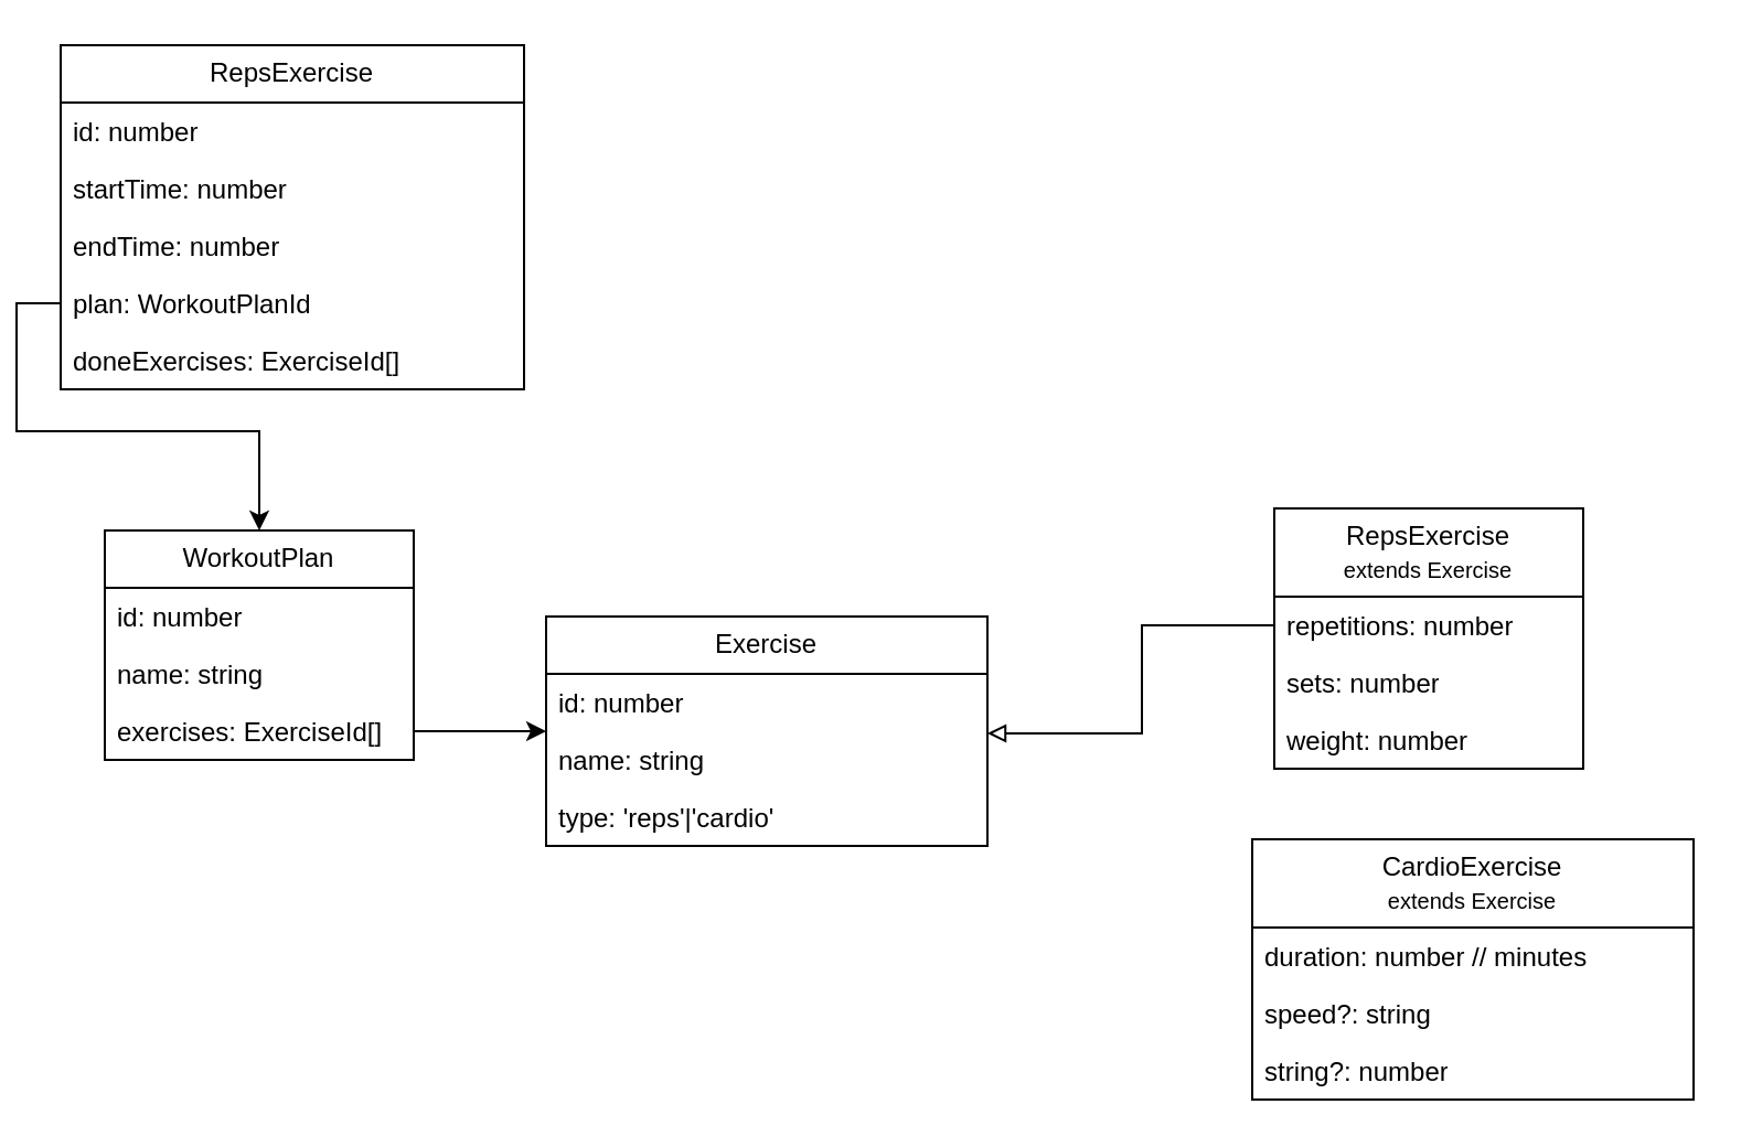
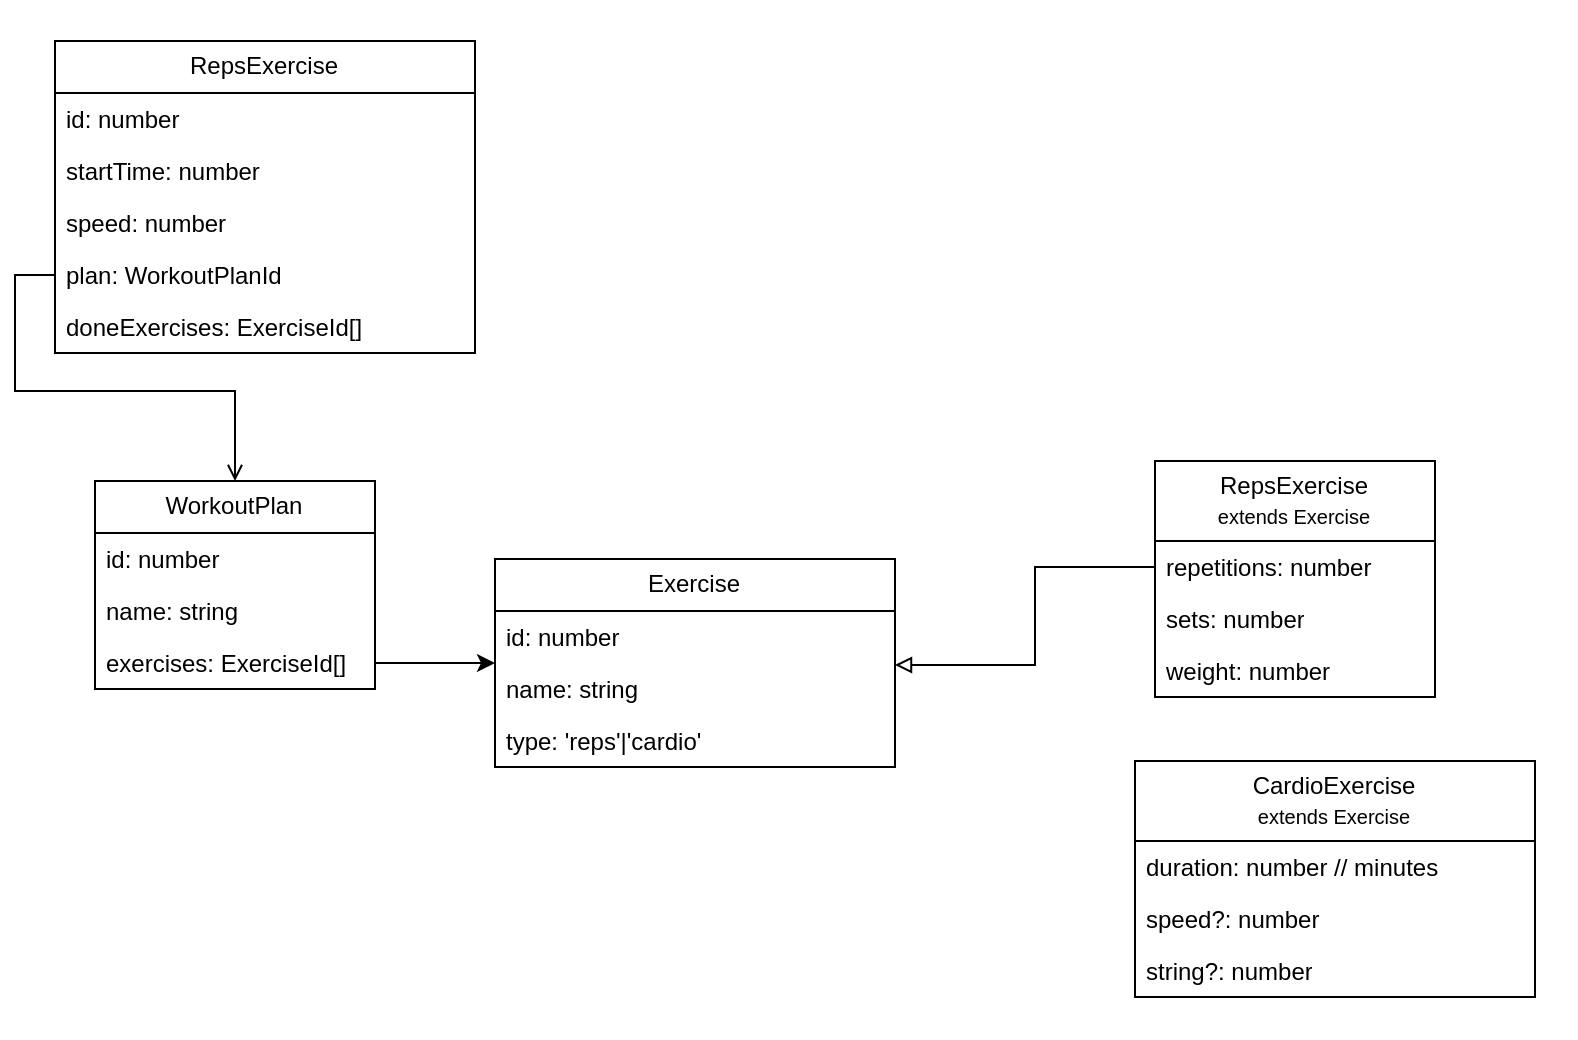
- <mxCell id="14" value="endTime: number" style="text;strokeColor=none;fillColor=none;align=left;verticalAlign=top;spacingLeft=4;spacingRight=4;overflow=hidden;rotatable=0;points=[[0,0.5],[1,0.5]];portConstraint=eastwest;whiteSpace=wrap;html=1;" vertex="1" parent="11"><mxGeometry y="78" width="210" height="26" as="geometry" /></mxCell>
+ <mxCell id="14" value="speed: number" style="text;strokeColor=none;fillColor=none;align=left;verticalAlign=top;spacingLeft=4;spacingRight=4;overflow=hidden;rotatable=0;points=[[0,0.5],[1,0.5]];portConstraint=eastwest;whiteSpace=wrap;html=1;" vertex="1" parent="11"><mxGeometry y="78" width="210" height="26" as="geometry" /></mxCell>
- <mxCell id="21" style="edgeStyle=orthogonalEdgeStyle;rounded=0;orthogonalLoop=1;jettySize=auto;html=1;" edge="1" parent="1" source="15" target="2"><mxGeometry relative="1" as="geometry" /></mxCell>
+ <mxCell id="21" style="edgeStyle=orthogonalEdgeStyle;rounded=0;orthogonalLoop=1;jettySize=auto;html=1;endArrow=open;" edge="1" parent="1" source="15" target="2"><mxGeometry relative="1" as="geometry" /></mxCell>
- <mxCell id="25" value="speed?: string" style="text;strokeColor=none;fillColor=none;align=left;verticalAlign=top;spacingLeft=4;spacingRight=4;overflow=hidden;rotatable=0;points=[[0,0.5],[1,0.5]];portConstraint=eastwest;whiteSpace=wrap;html=1;" vertex="1" parent="23"><mxGeometry y="66" width="200" height="26" as="geometry" /></mxCell>
+ <mxCell id="25" value="speed?: number" style="text;strokeColor=none;fillColor=none;align=left;verticalAlign=top;spacingLeft=4;spacingRight=4;overflow=hidden;rotatable=0;points=[[0,0.5],[1,0.5]];portConstraint=eastwest;whiteSpace=wrap;html=1;" vertex="1" parent="23"><mxGeometry y="66" width="200" height="26" as="geometry" /></mxCell>
